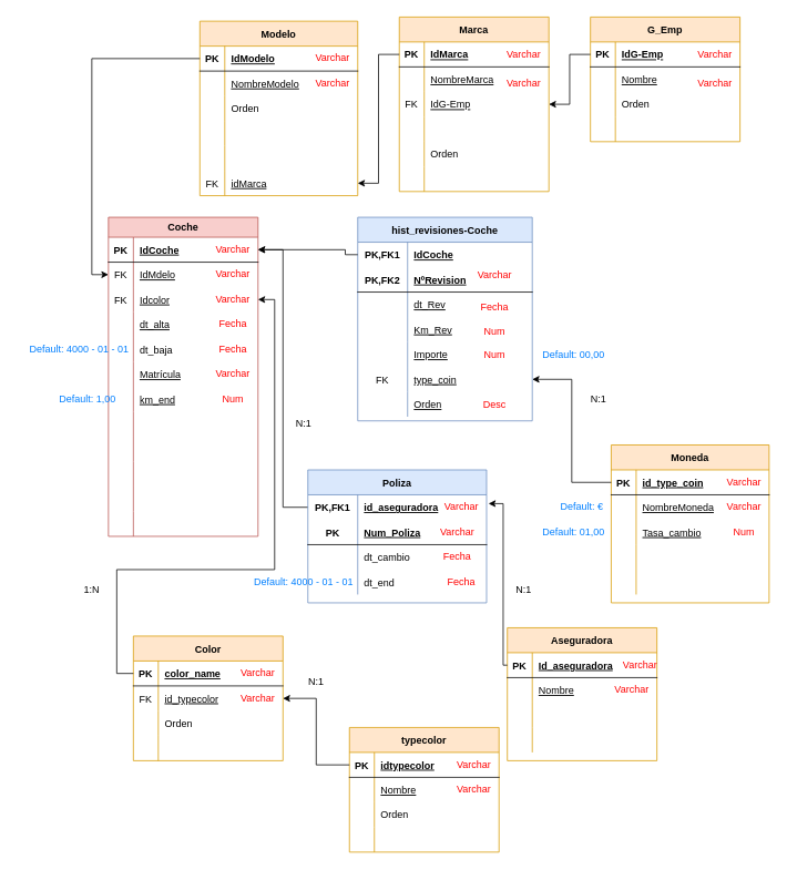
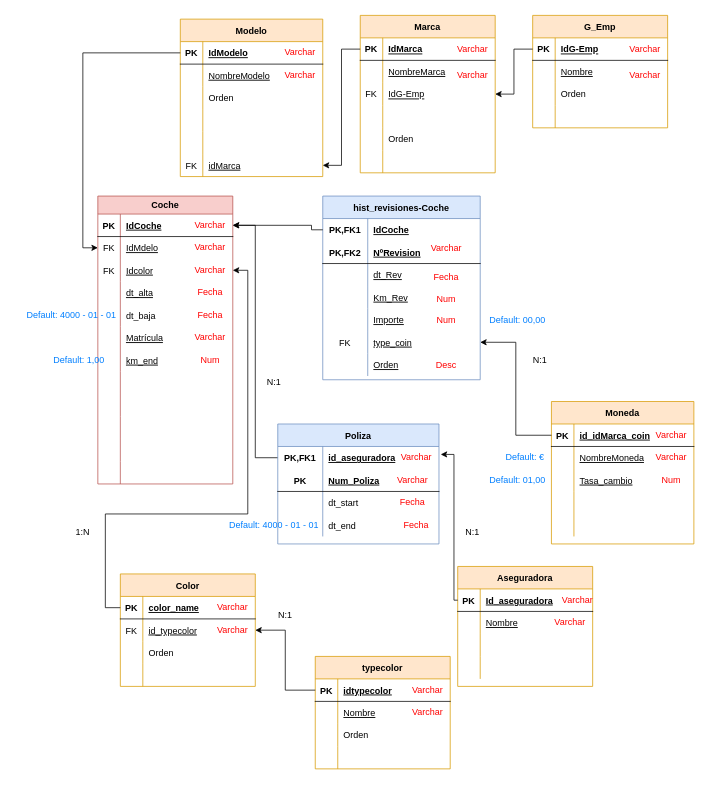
- <mxCell id="107" value="id_type_coin" style="shape=partialRectangle;connectable=0;fillColor=none;top=0;left=0;bottom=0;right=0;align=left;spacingLeft=6;fontStyle=5;overflow=hidden;" parent="105" vertex="1"><mxGeometry x="30" width="160" height="30" as="geometry"><mxRectangle width="160" height="30" as="alternateBounds" /></mxGeometry></mxCell>
+ <mxCell id="107" value="id_idMarca_coin" style="shape=partialRectangle;connectable=0;fillColor=none;top=0;left=0;bottom=0;right=0;align=left;spacingLeft=6;fontStyle=5;overflow=hidden;" parent="105" vertex="1"><mxGeometry x="30" width="160" height="30" as="geometry"><mxRectangle width="160" height="30" as="alternateBounds" /></mxGeometry></mxCell>
- <mxCell id="220" value="dt_cambio" style="shape=partialRectangle;connectable=0;fillColor=none;top=0;left=0;bottom=0;right=0;align=left;spacingLeft=6;overflow=hidden;fontColor=#000000;" vertex="1" parent="218"><mxGeometry x="60" width="155" height="30" as="geometry"><mxRectangle width="155" height="30" as="alternateBounds" /></mxGeometry></mxCell>
+ <mxCell id="220" value="dt_start" style="shape=partialRectangle;connectable=0;fillColor=none;top=0;left=0;bottom=0;right=0;align=left;spacingLeft=6;overflow=hidden;fontColor=#000000;" vertex="1" parent="218"><mxGeometry x="60" width="155" height="30" as="geometry"><mxRectangle width="155" height="30" as="alternateBounds" /></mxGeometry></mxCell>
